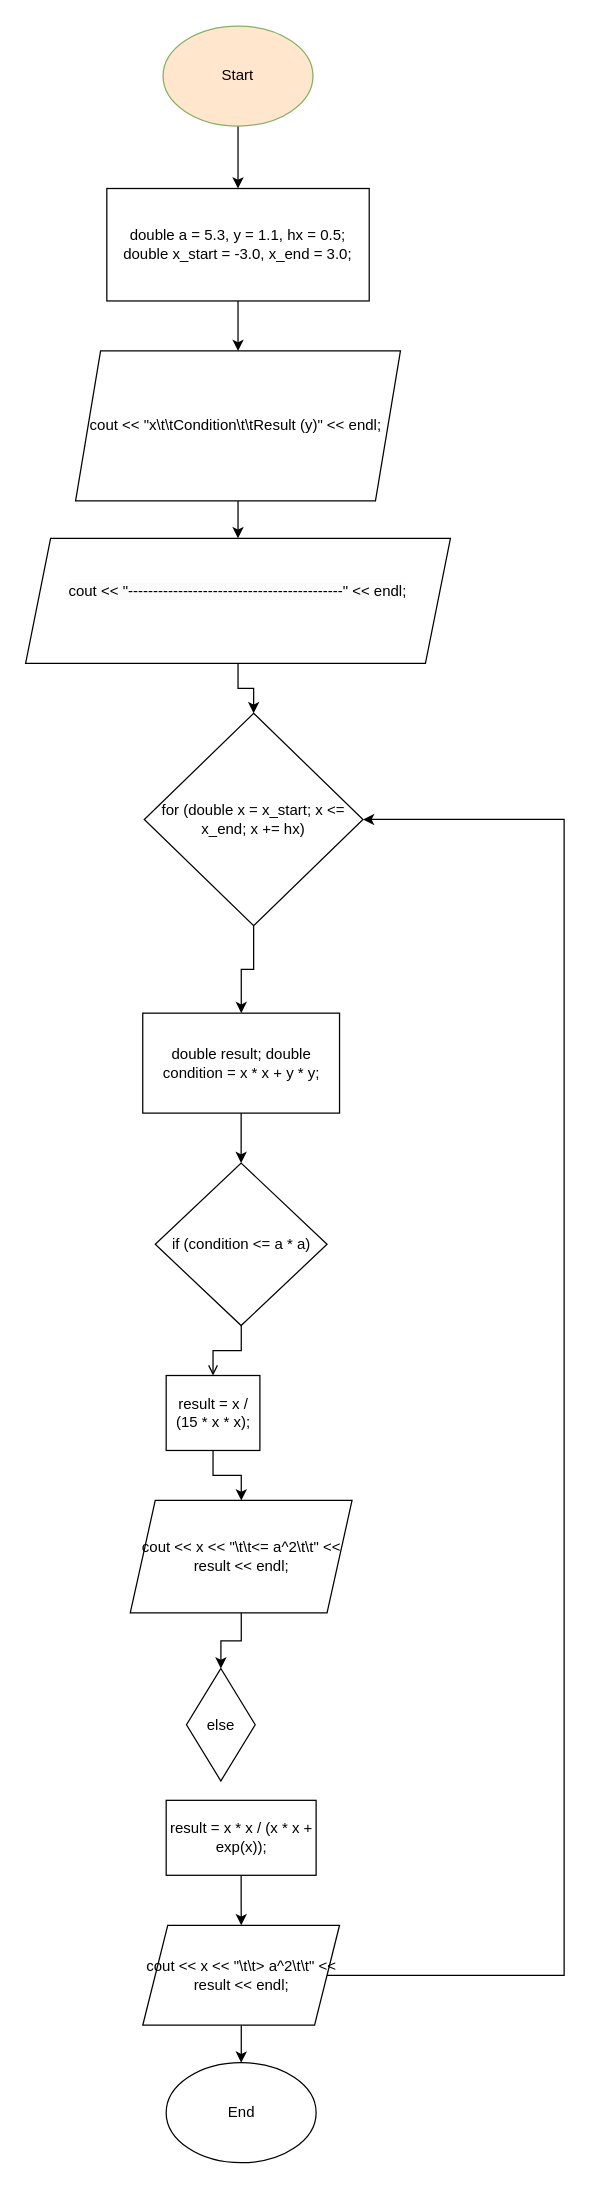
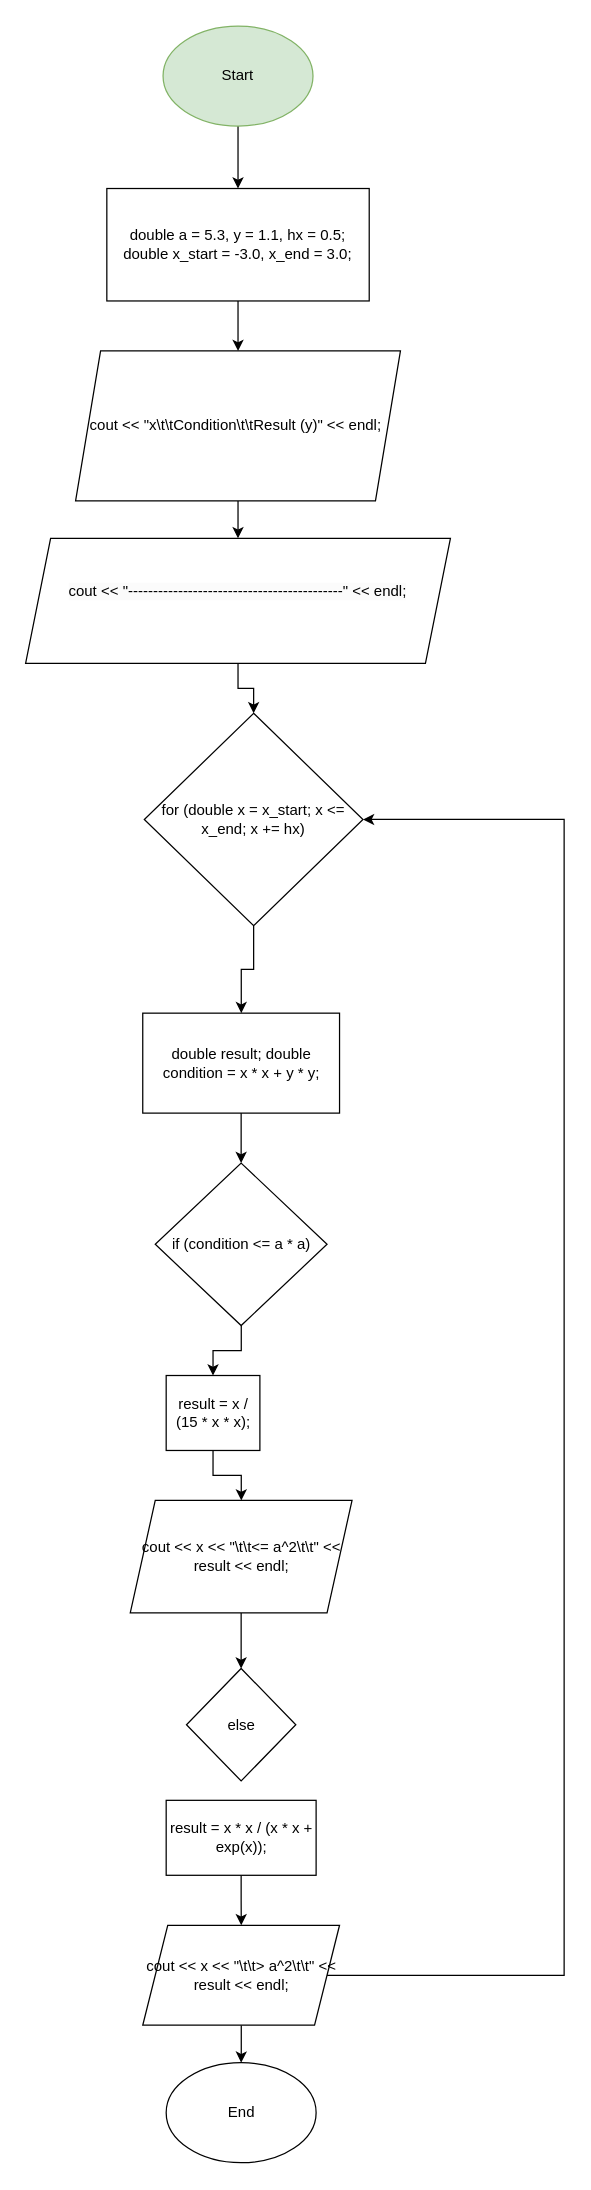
- <mxCell id="3" value="Start" style="ellipse;whiteSpace=wrap;html=1;fillColor=#ffe6cc;strokeColor=#82b366;" vertex="1" parent="1"><mxGeometry x="130" y="20" width="120" height="80" as="geometry" /></mxCell>
+ <mxCell id="3" value="Start" style="ellipse;whiteSpace=wrap;html=1;fillColor=#d5e8d4;strokeColor=#82b366;" vertex="1" parent="1"><mxGeometry x="130" y="20" width="120" height="80" as="geometry" /></mxCell>
- <mxCell id="14" style="edgeStyle=orthogonalEdgeStyle;rounded=0;orthogonalLoop=1;jettySize=auto;html=1;endArrow=open;" edge="1" parent="1" source="15" target="17"><mxGeometry relative="1" as="geometry"><mxPoint x="192.5" y="1100" as="targetPoint" /></mxGeometry></mxCell>
+ <mxCell id="14" style="edgeStyle=orthogonalEdgeStyle;rounded=0;orthogonalLoop=1;jettySize=auto;html=1;" edge="1" parent="1" source="15" target="17"><mxGeometry relative="1" as="geometry"><mxPoint x="192.5" y="1100" as="targetPoint" /></mxGeometry></mxCell>
- <mxCell id="20" value="else" style="rhombus;whiteSpace=wrap;html=1;" vertex="1" parent="1"><mxGeometry x="148.75" y="1334.5" width="55" height="90" as="geometry" /></mxCell>
+ <mxCell id="20" value="else" style="rhombus;whiteSpace=wrap;html=1;" vertex="1" parent="1"><mxGeometry x="148.75" y="1334.5" width="87.5" height="90" as="geometry" /></mxCell>
